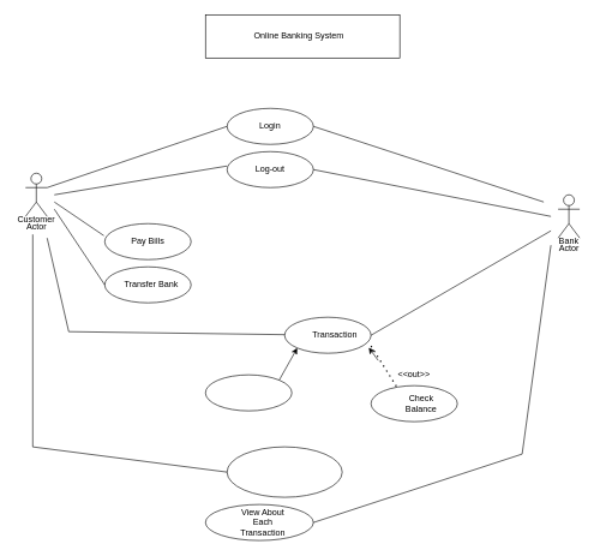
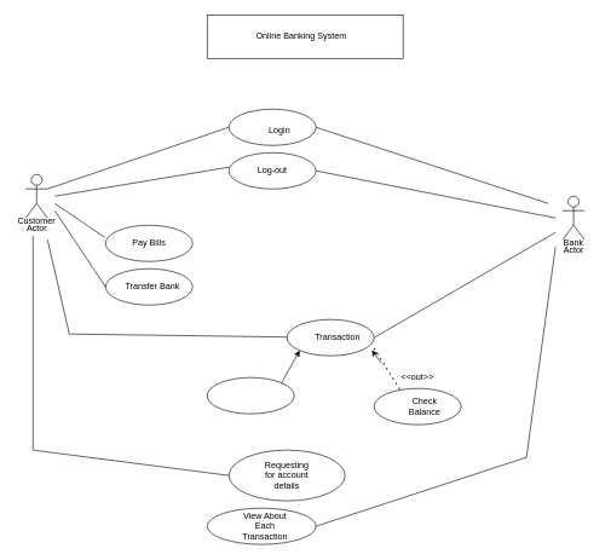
- <mxCell id="26" value="Login" style="text;html=1;strokeColor=none;fillColor=none;align=center;verticalAlign=middle;whiteSpace=wrap;rounded=0;" vertex="1" parent="1"><mxGeometry x="345" y="160" width="60" height="30" as="geometry" /></mxCell>
+ <mxCell id="26" value="Login" style="text;html=1;strokeColor=none;fillColor=none;align=center;verticalAlign=middle;whiteSpace=wrap;rounded=0;" vertex="1" parent="1"><mxGeometry x="355" y="165" width="60" height="30" as="geometry" /></mxCell>
+ <mxCell id="28" value="Requesting for account details" style="text;html=1;strokeColor=none;fillColor=none;align=center;verticalAlign=middle;whiteSpace=wrap;rounded=0;" vertex="1" parent="1"><mxGeometry x="365" y="640" width="60" height="30" as="geometry" /></mxCell>
